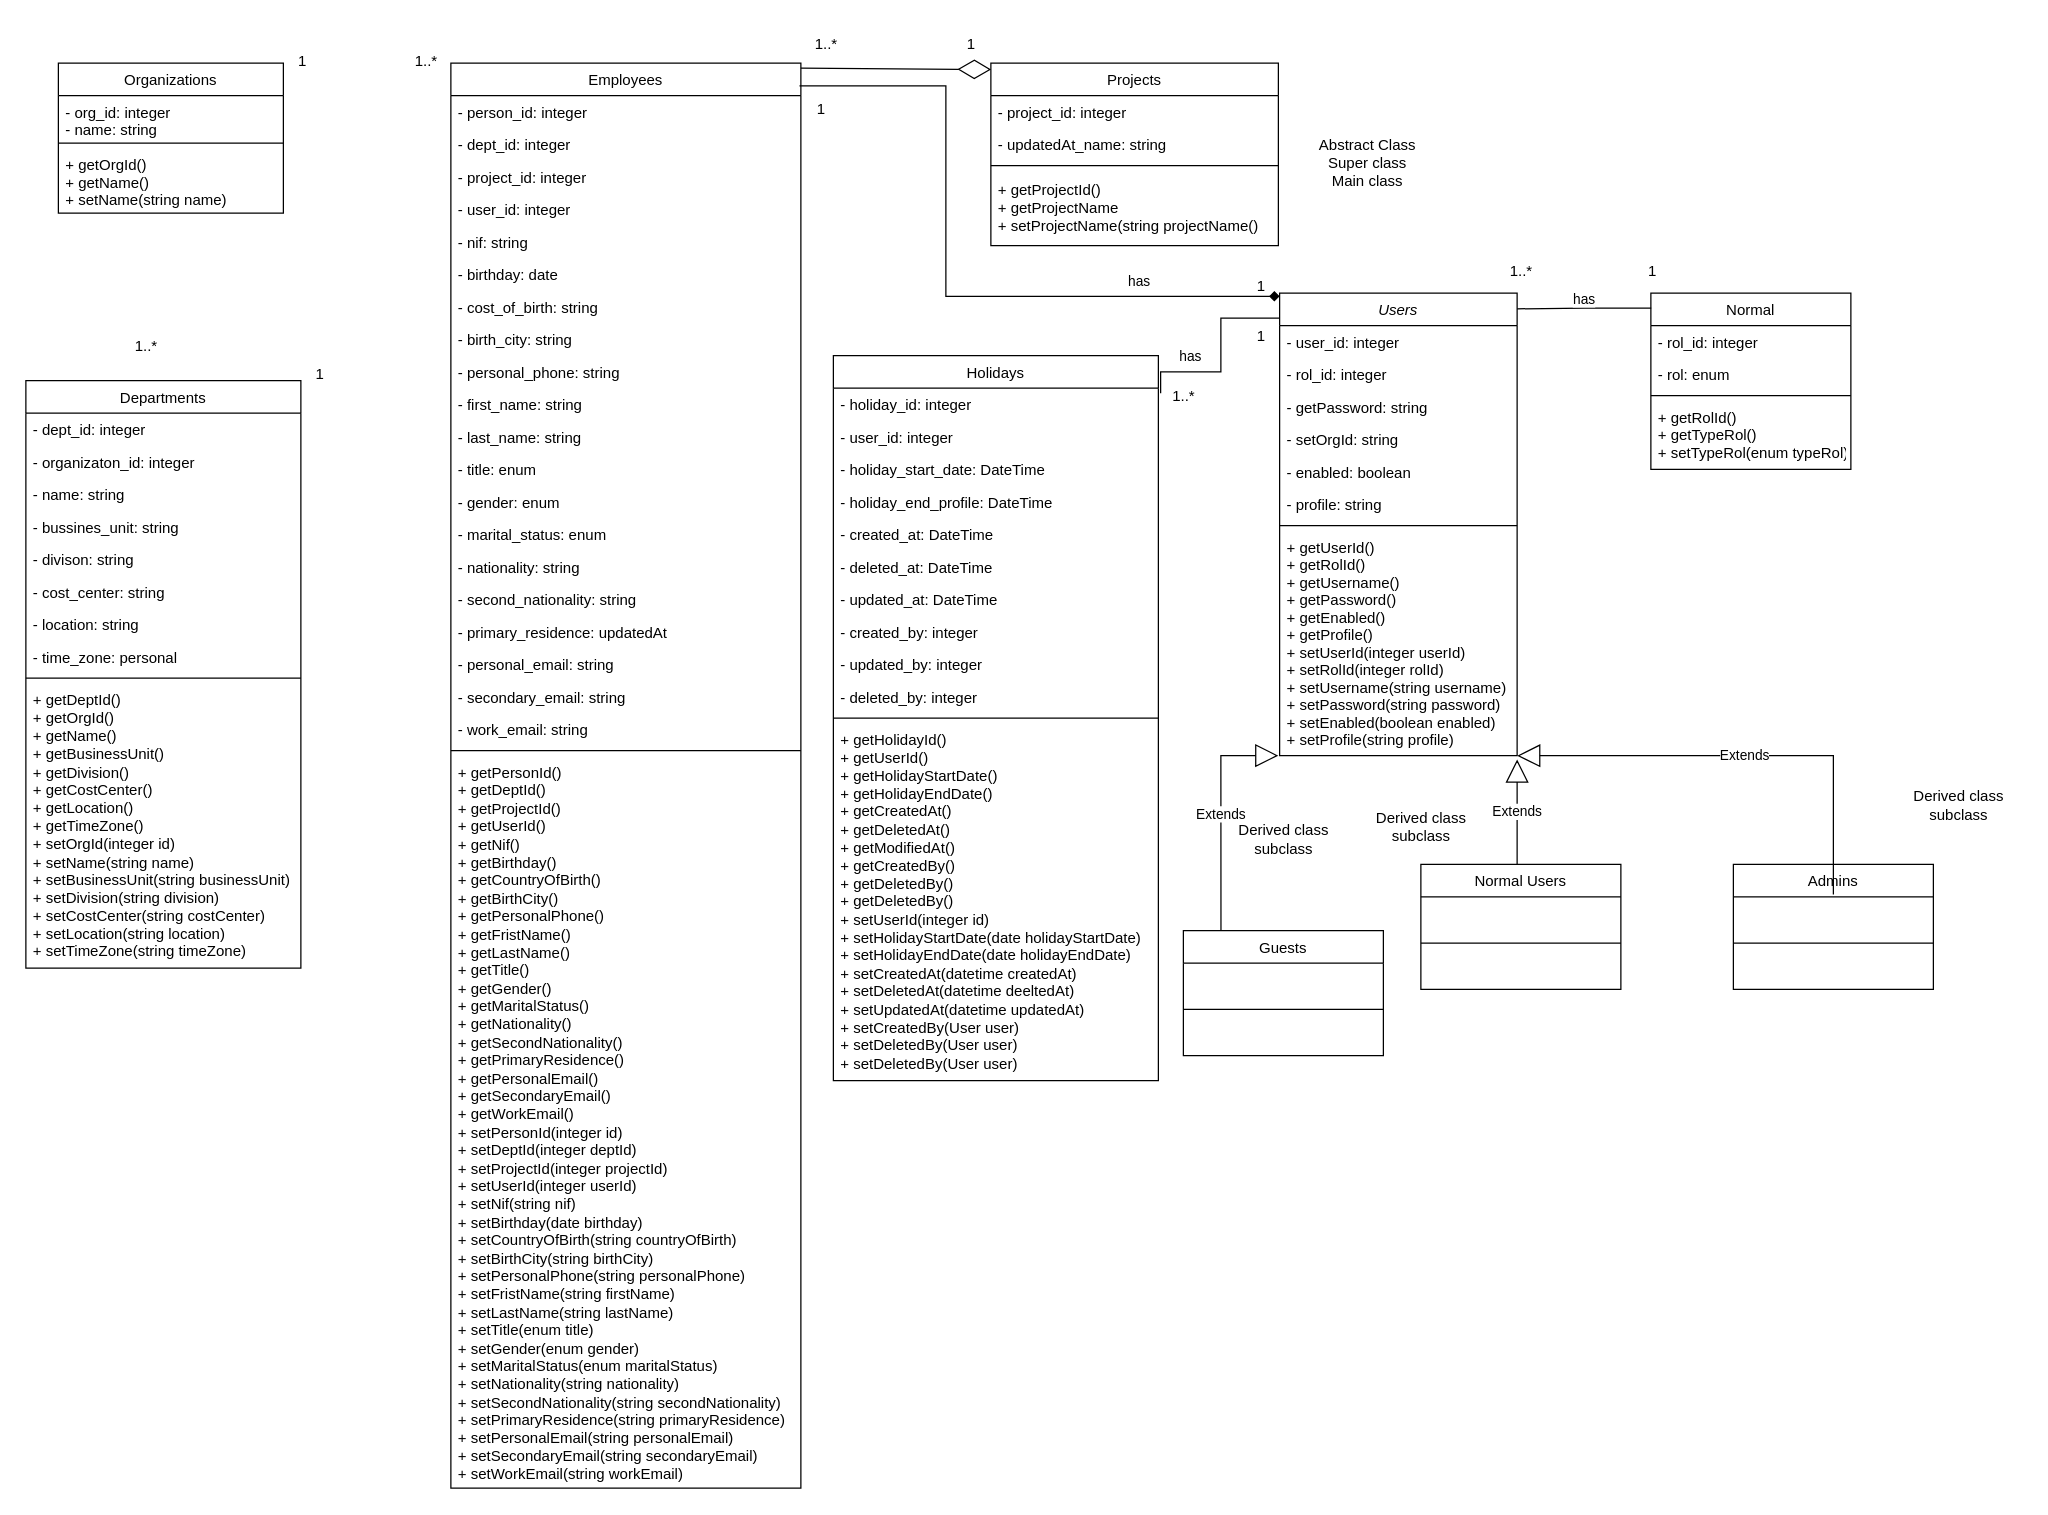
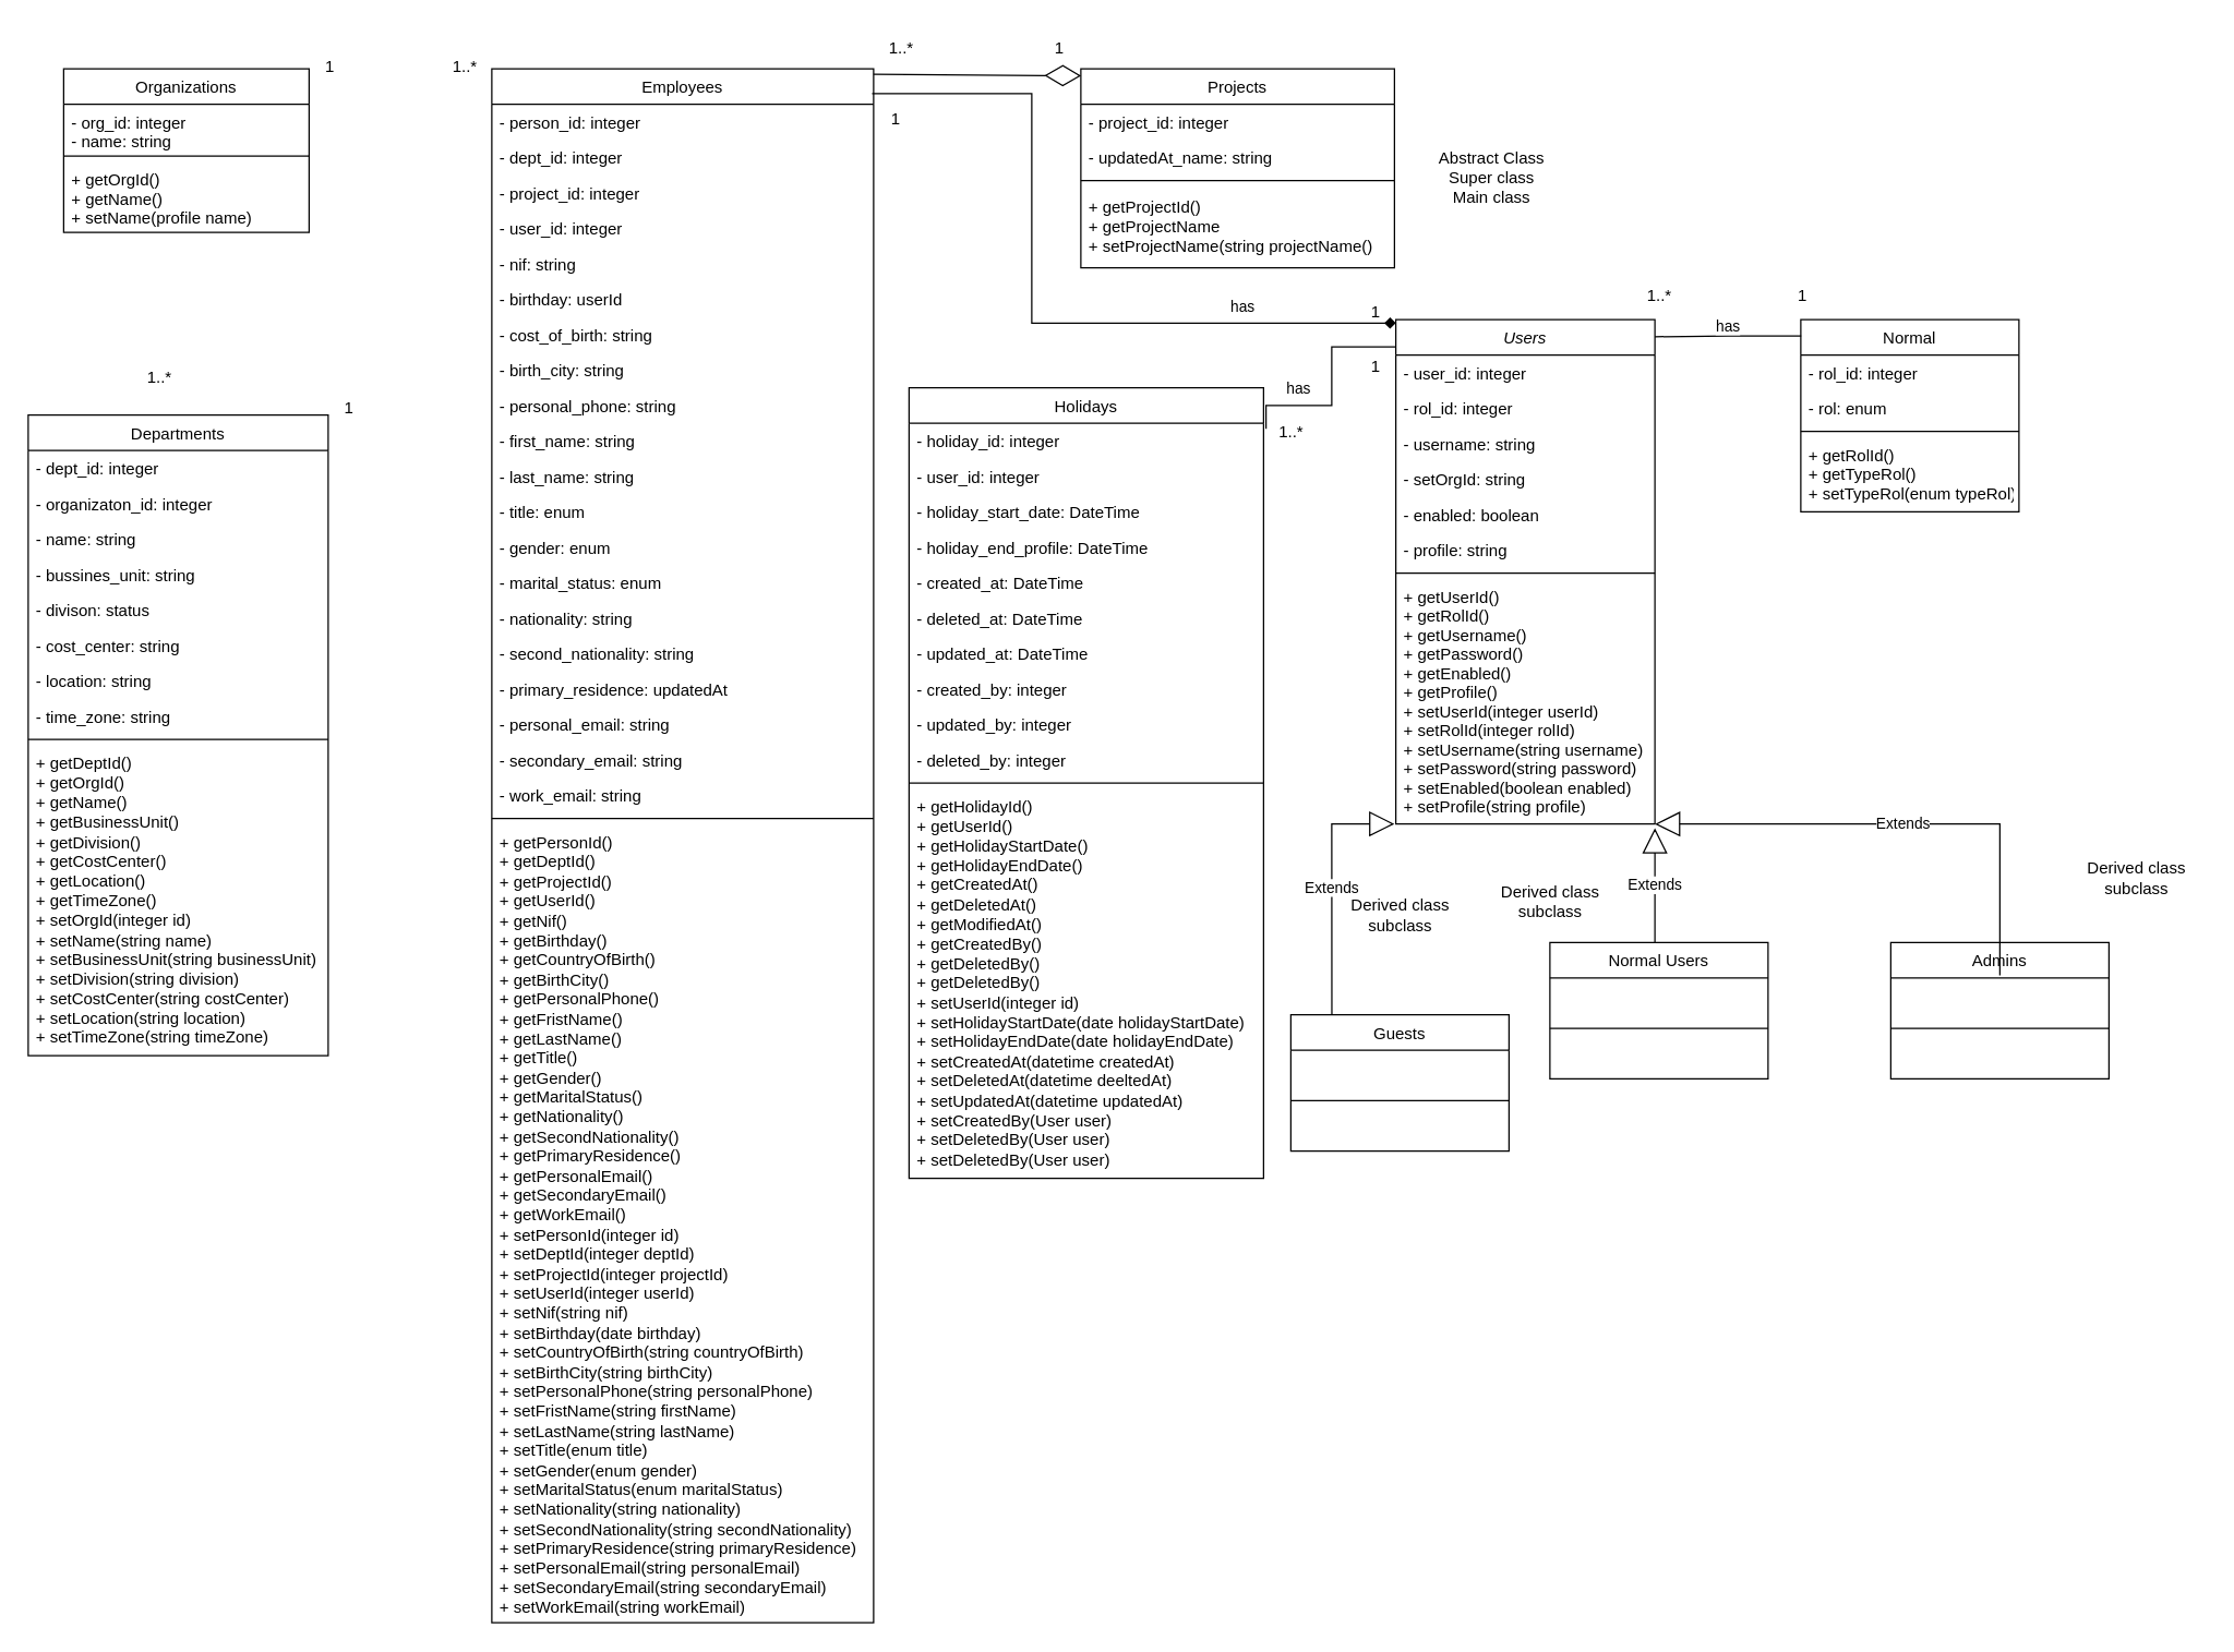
- <mxCell id="71" value="+ getOrgId()&#10;+ getName()&#10;+ setName(string name) " style="text;align=left;verticalAlign=top;spacingLeft=4;spacingRight=4;overflow=hidden;rotatable=0;points=[[0,0.5],[1,0.5]];portConstraint=eastwest;rounded=0;shadow=0;html=0;" parent="68" vertex="1"><mxGeometry y="68" width="180" height="50" as="geometry" /></mxCell>
+ <mxCell id="71" value="+ getOrgId()&#10;+ getName()&#10;+ setName(profile name) " style="text;align=left;verticalAlign=top;spacingLeft=4;spacingRight=4;overflow=hidden;rotatable=0;points=[[0,0.5],[1,0.5]];portConstraint=eastwest;rounded=0;shadow=0;html=0;" parent="68" vertex="1"><mxGeometry y="68" width="180" height="50" as="geometry" /></mxCell>
- <mxCell id="30" value="- birthday: date" style="text;align=left;verticalAlign=top;spacingLeft=4;spacingRight=4;overflow=hidden;rotatable=0;points=[[0,0.5],[1,0.5]];portConstraint=eastwest;" parent="24" vertex="1"><mxGeometry y="156" width="280" height="26" as="geometry" /></mxCell>
+ <mxCell id="30" value="- birthday: userId" style="text;align=left;verticalAlign=top;spacingLeft=4;spacingRight=4;overflow=hidden;rotatable=0;points=[[0,0.5],[1,0.5]];portConstraint=eastwest;" parent="24" vertex="1"><mxGeometry y="156" width="280" height="26" as="geometry" /></mxCell>
- <mxCell id="5" value="- getPassword: string" style="text;align=left;verticalAlign=top;spacingLeft=4;spacingRight=4;overflow=hidden;rotatable=0;points=[[0,0.5],[1,0.5]];portConstraint=eastwest;rounded=0;shadow=0;html=0;" parent="2" vertex="1"><mxGeometry y="78" width="190" height="26" as="geometry" /></mxCell>
+ <mxCell id="5" value="- username: string" style="text;align=left;verticalAlign=top;spacingLeft=4;spacingRight=4;overflow=hidden;rotatable=0;points=[[0,0.5],[1,0.5]];portConstraint=eastwest;rounded=0;shadow=0;html=0;" parent="2" vertex="1"><mxGeometry y="78" width="190" height="26" as="geometry" /></mxCell>
- <mxCell id="62" value="- divison: string" style="text;align=left;verticalAlign=top;spacingLeft=4;spacingRight=4;overflow=hidden;rotatable=0;points=[[0,0.5],[1,0.5]];portConstraint=eastwest;" parent="57" vertex="1"><mxGeometry y="130" width="220" height="26" as="geometry" /></mxCell>
+ <mxCell id="62" value="- divison: status" style="text;align=left;verticalAlign=top;spacingLeft=4;spacingRight=4;overflow=hidden;rotatable=0;points=[[0,0.5],[1,0.5]];portConstraint=eastwest;" parent="57" vertex="1"><mxGeometry y="130" width="220" height="26" as="geometry" /></mxCell>
- <mxCell id="65" value="- time_zone: personal" style="text;align=left;verticalAlign=top;spacingLeft=4;spacingRight=4;overflow=hidden;rotatable=0;points=[[0,0.5],[1,0.5]];portConstraint=eastwest;rounded=0;shadow=0;html=0;" parent="57" vertex="1"><mxGeometry y="208" width="220" height="26" as="geometry" /></mxCell>
+ <mxCell id="65" value="- time_zone: string" style="text;align=left;verticalAlign=top;spacingLeft=4;spacingRight=4;overflow=hidden;rotatable=0;points=[[0,0.5],[1,0.5]];portConstraint=eastwest;rounded=0;shadow=0;html=0;" parent="57" vertex="1"><mxGeometry y="208" width="220" height="26" as="geometry" /></mxCell>
